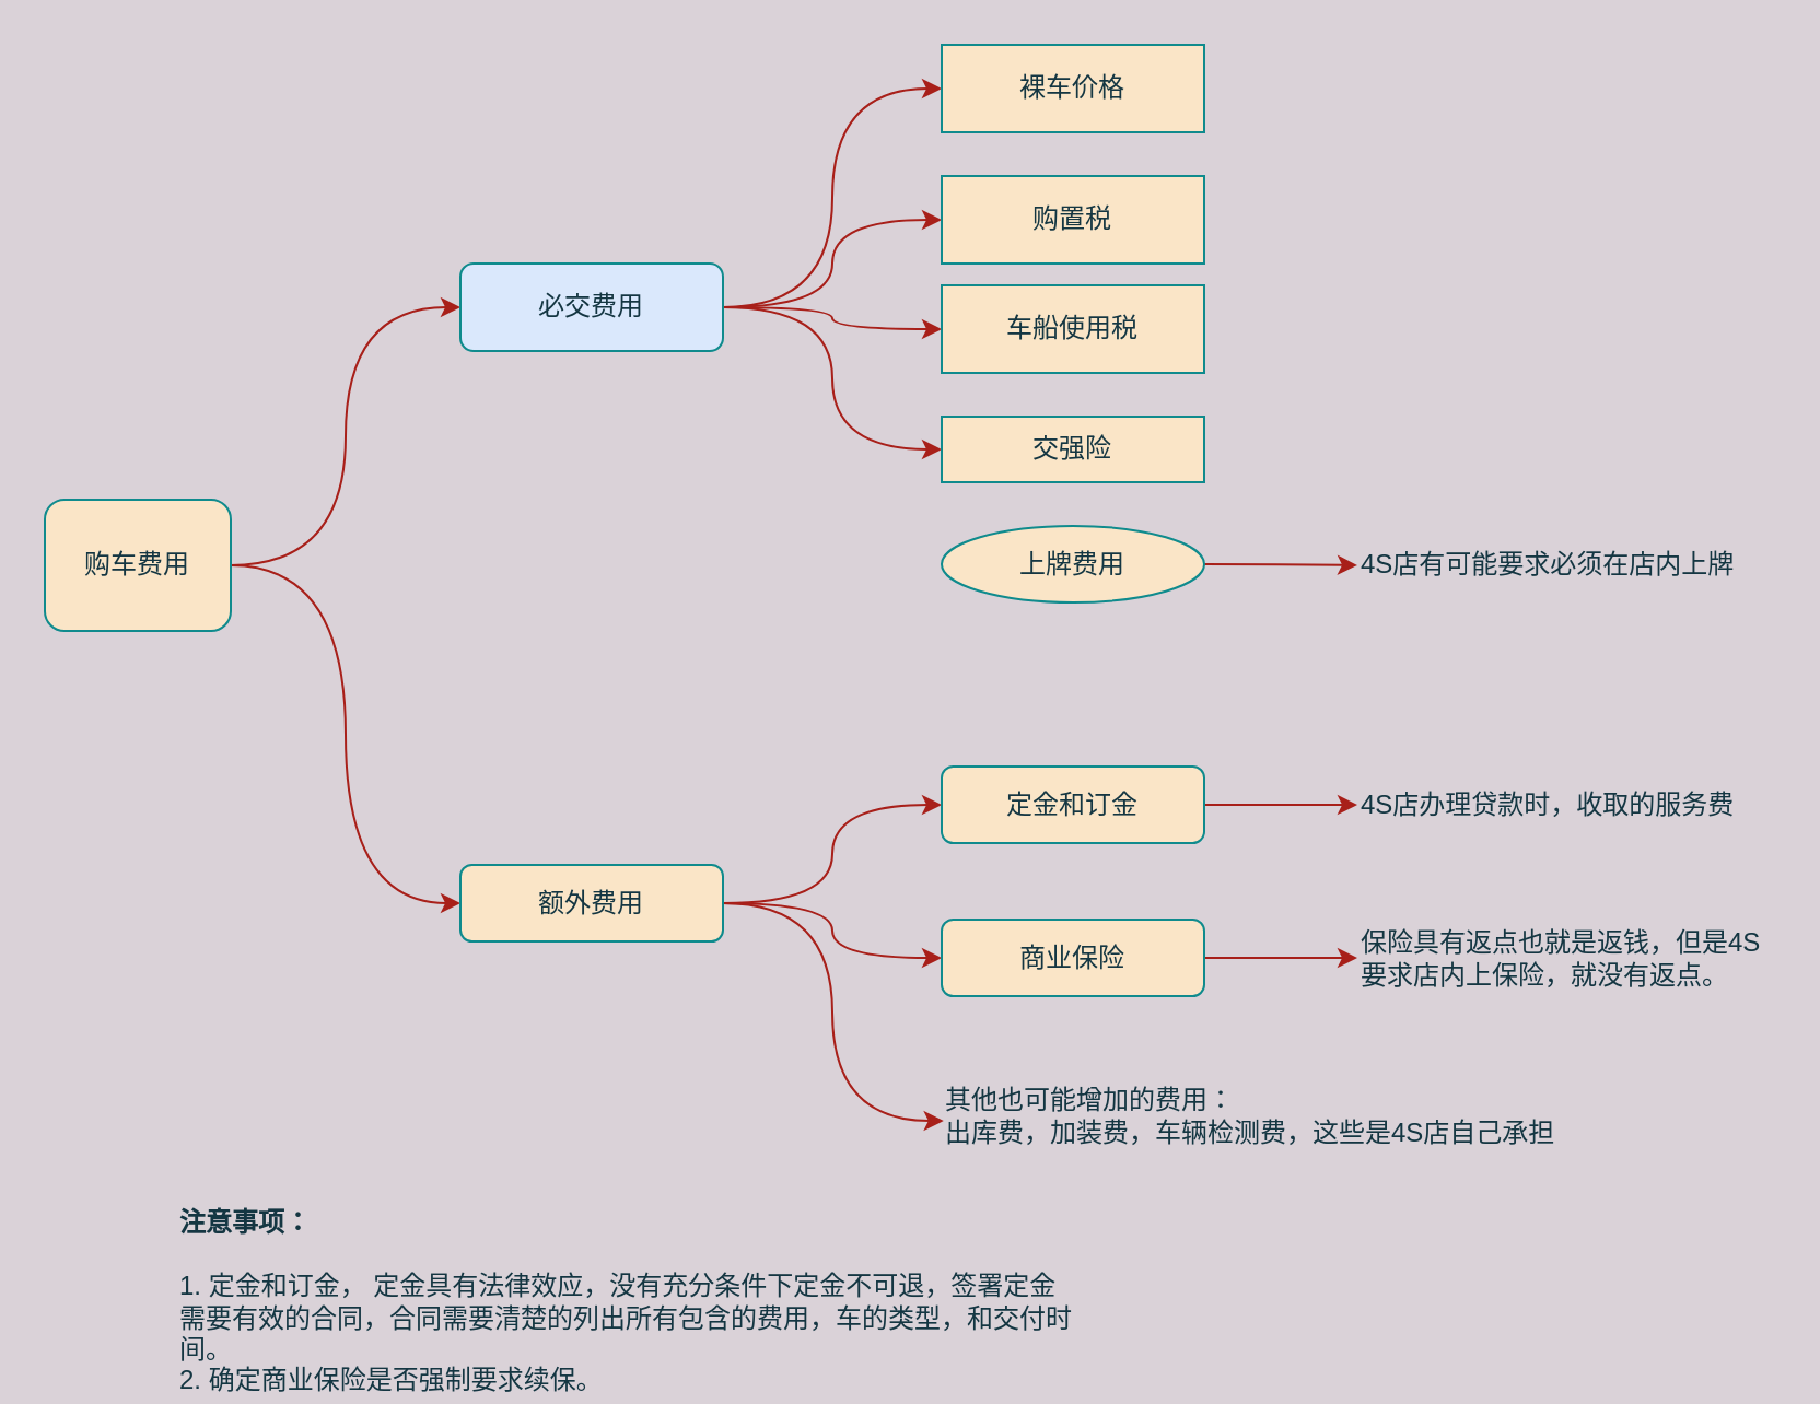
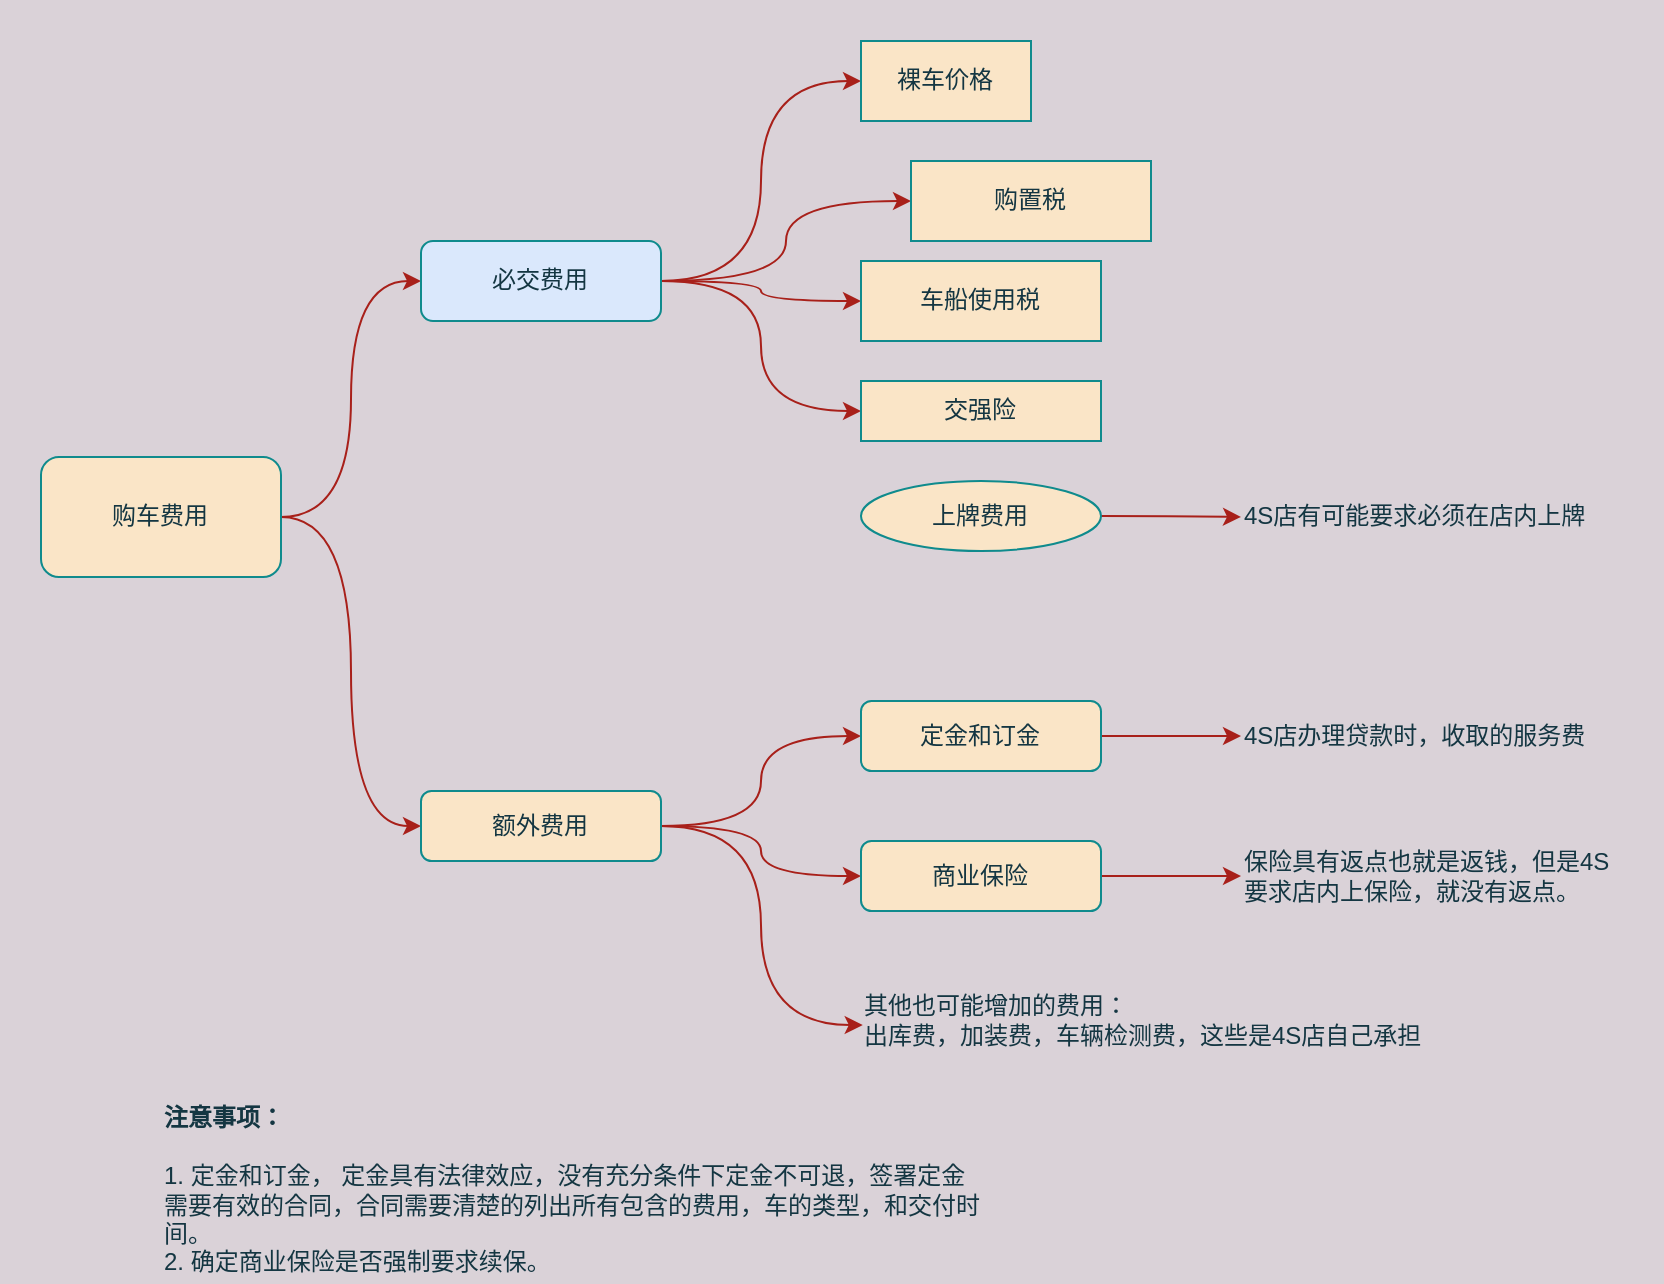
- <mxCell id="10" value="&lt;span&gt;裸车价格&lt;/span&gt;" style="rounded=0;whiteSpace=wrap;html=1;fillColor=#FAE5C7;strokeColor=#0F8B8D;fontColor=#143642;" vertex="1" parent="1"><mxGeometry x="430" y="20" width="120" height="40" as="geometry" /></mxCell>
+ <mxCell id="10" value="&lt;span&gt;裸车价格&lt;/span&gt;" style="rounded=0;whiteSpace=wrap;html=1;fillColor=#FAE5C7;strokeColor=#0F8B8D;fontColor=#143642;" vertex="1" parent="1"><mxGeometry x="430" y="20" width="85" height="40" as="geometry" /></mxCell>
- <mxCell id="11" value="购置税" style="rounded=0;whiteSpace=wrap;html=1;fillColor=#FAE5C7;strokeColor=#0F8B8D;fontColor=#143642;" vertex="1" parent="1"><mxGeometry x="430" y="80" width="120" height="40" as="geometry" /></mxCell>
+ <mxCell id="11" value="购置税" style="rounded=0;whiteSpace=wrap;html=1;fillColor=#FAE5C7;strokeColor=#0F8B8D;fontColor=#143642;" vertex="1" parent="1"><mxGeometry x="455" y="80" width="120" height="40" as="geometry" /></mxCell>
- <mxCell id="4" value="购车费用" style="rounded=1;whiteSpace=wrap;html=1;fillColor=#FAE5C7;strokeColor=#0F8B8D;fontColor=#143642;" vertex="1" parent="1"><mxGeometry x="20" y="228" width="85" height="60" as="geometry" /></mxCell>
+ <mxCell id="4" value="购车费用" style="rounded=1;whiteSpace=wrap;html=1;fillColor=#FAE5C7;strokeColor=#0F8B8D;fontColor=#143642;" vertex="1" parent="1"><mxGeometry x="20" y="228" width="120" height="60" as="geometry" /></mxCell>
